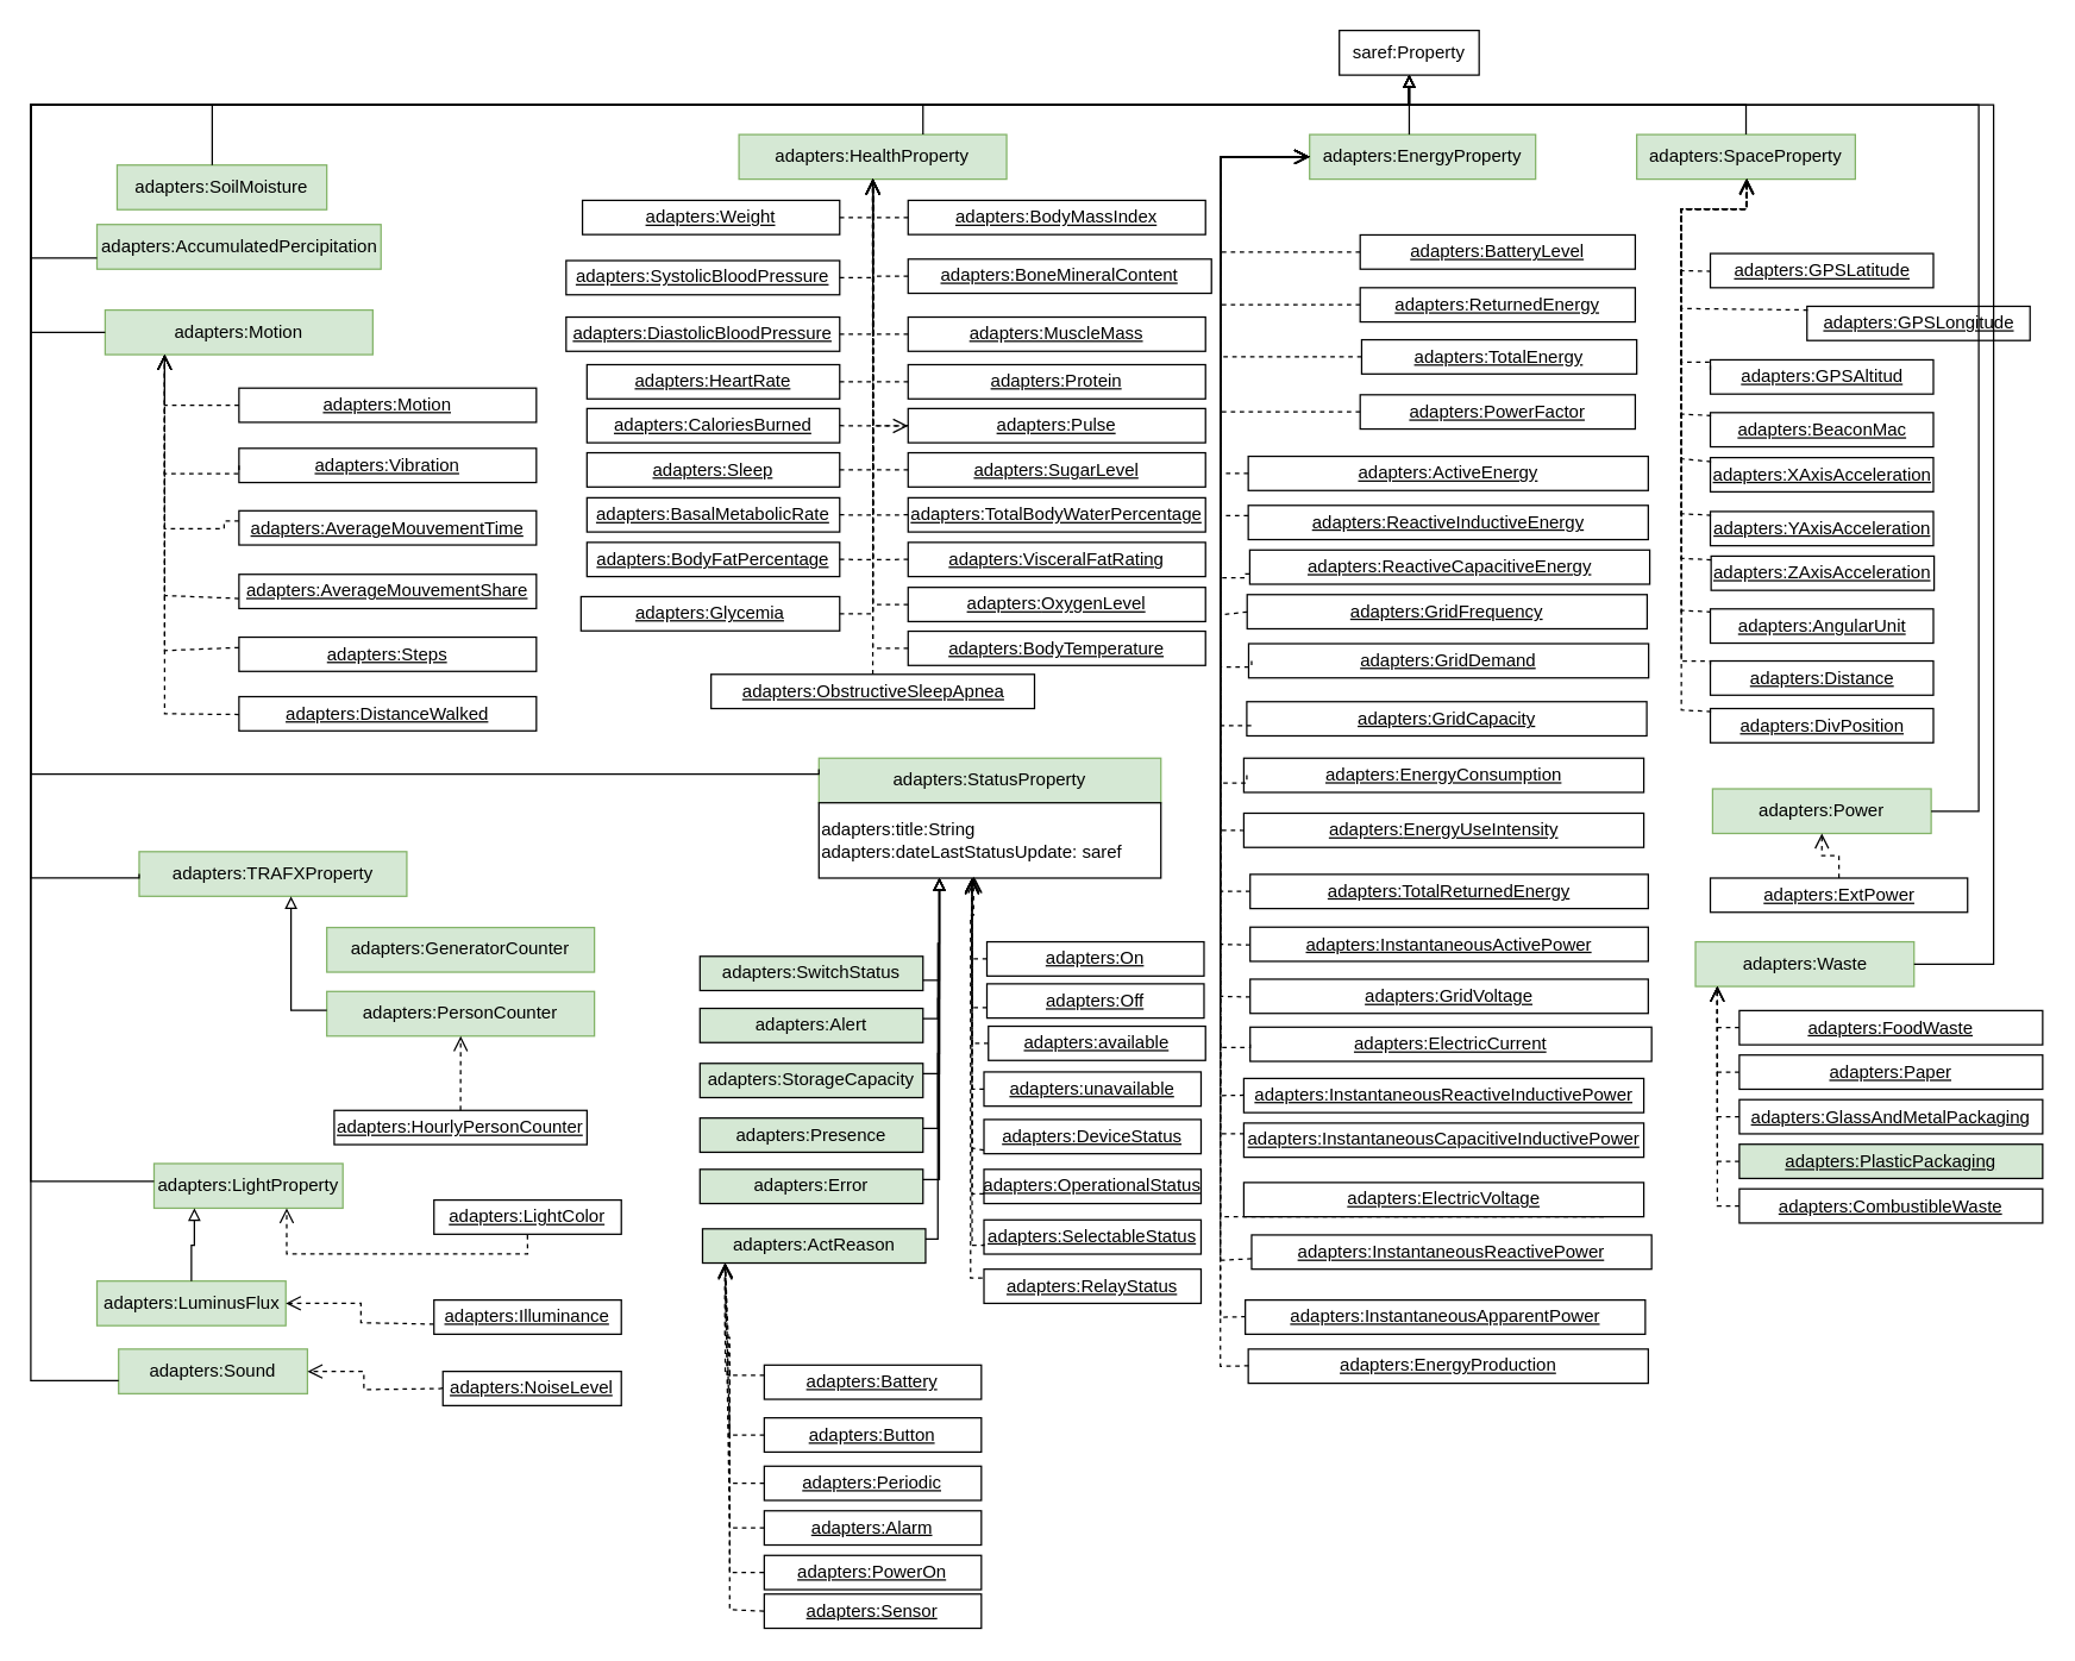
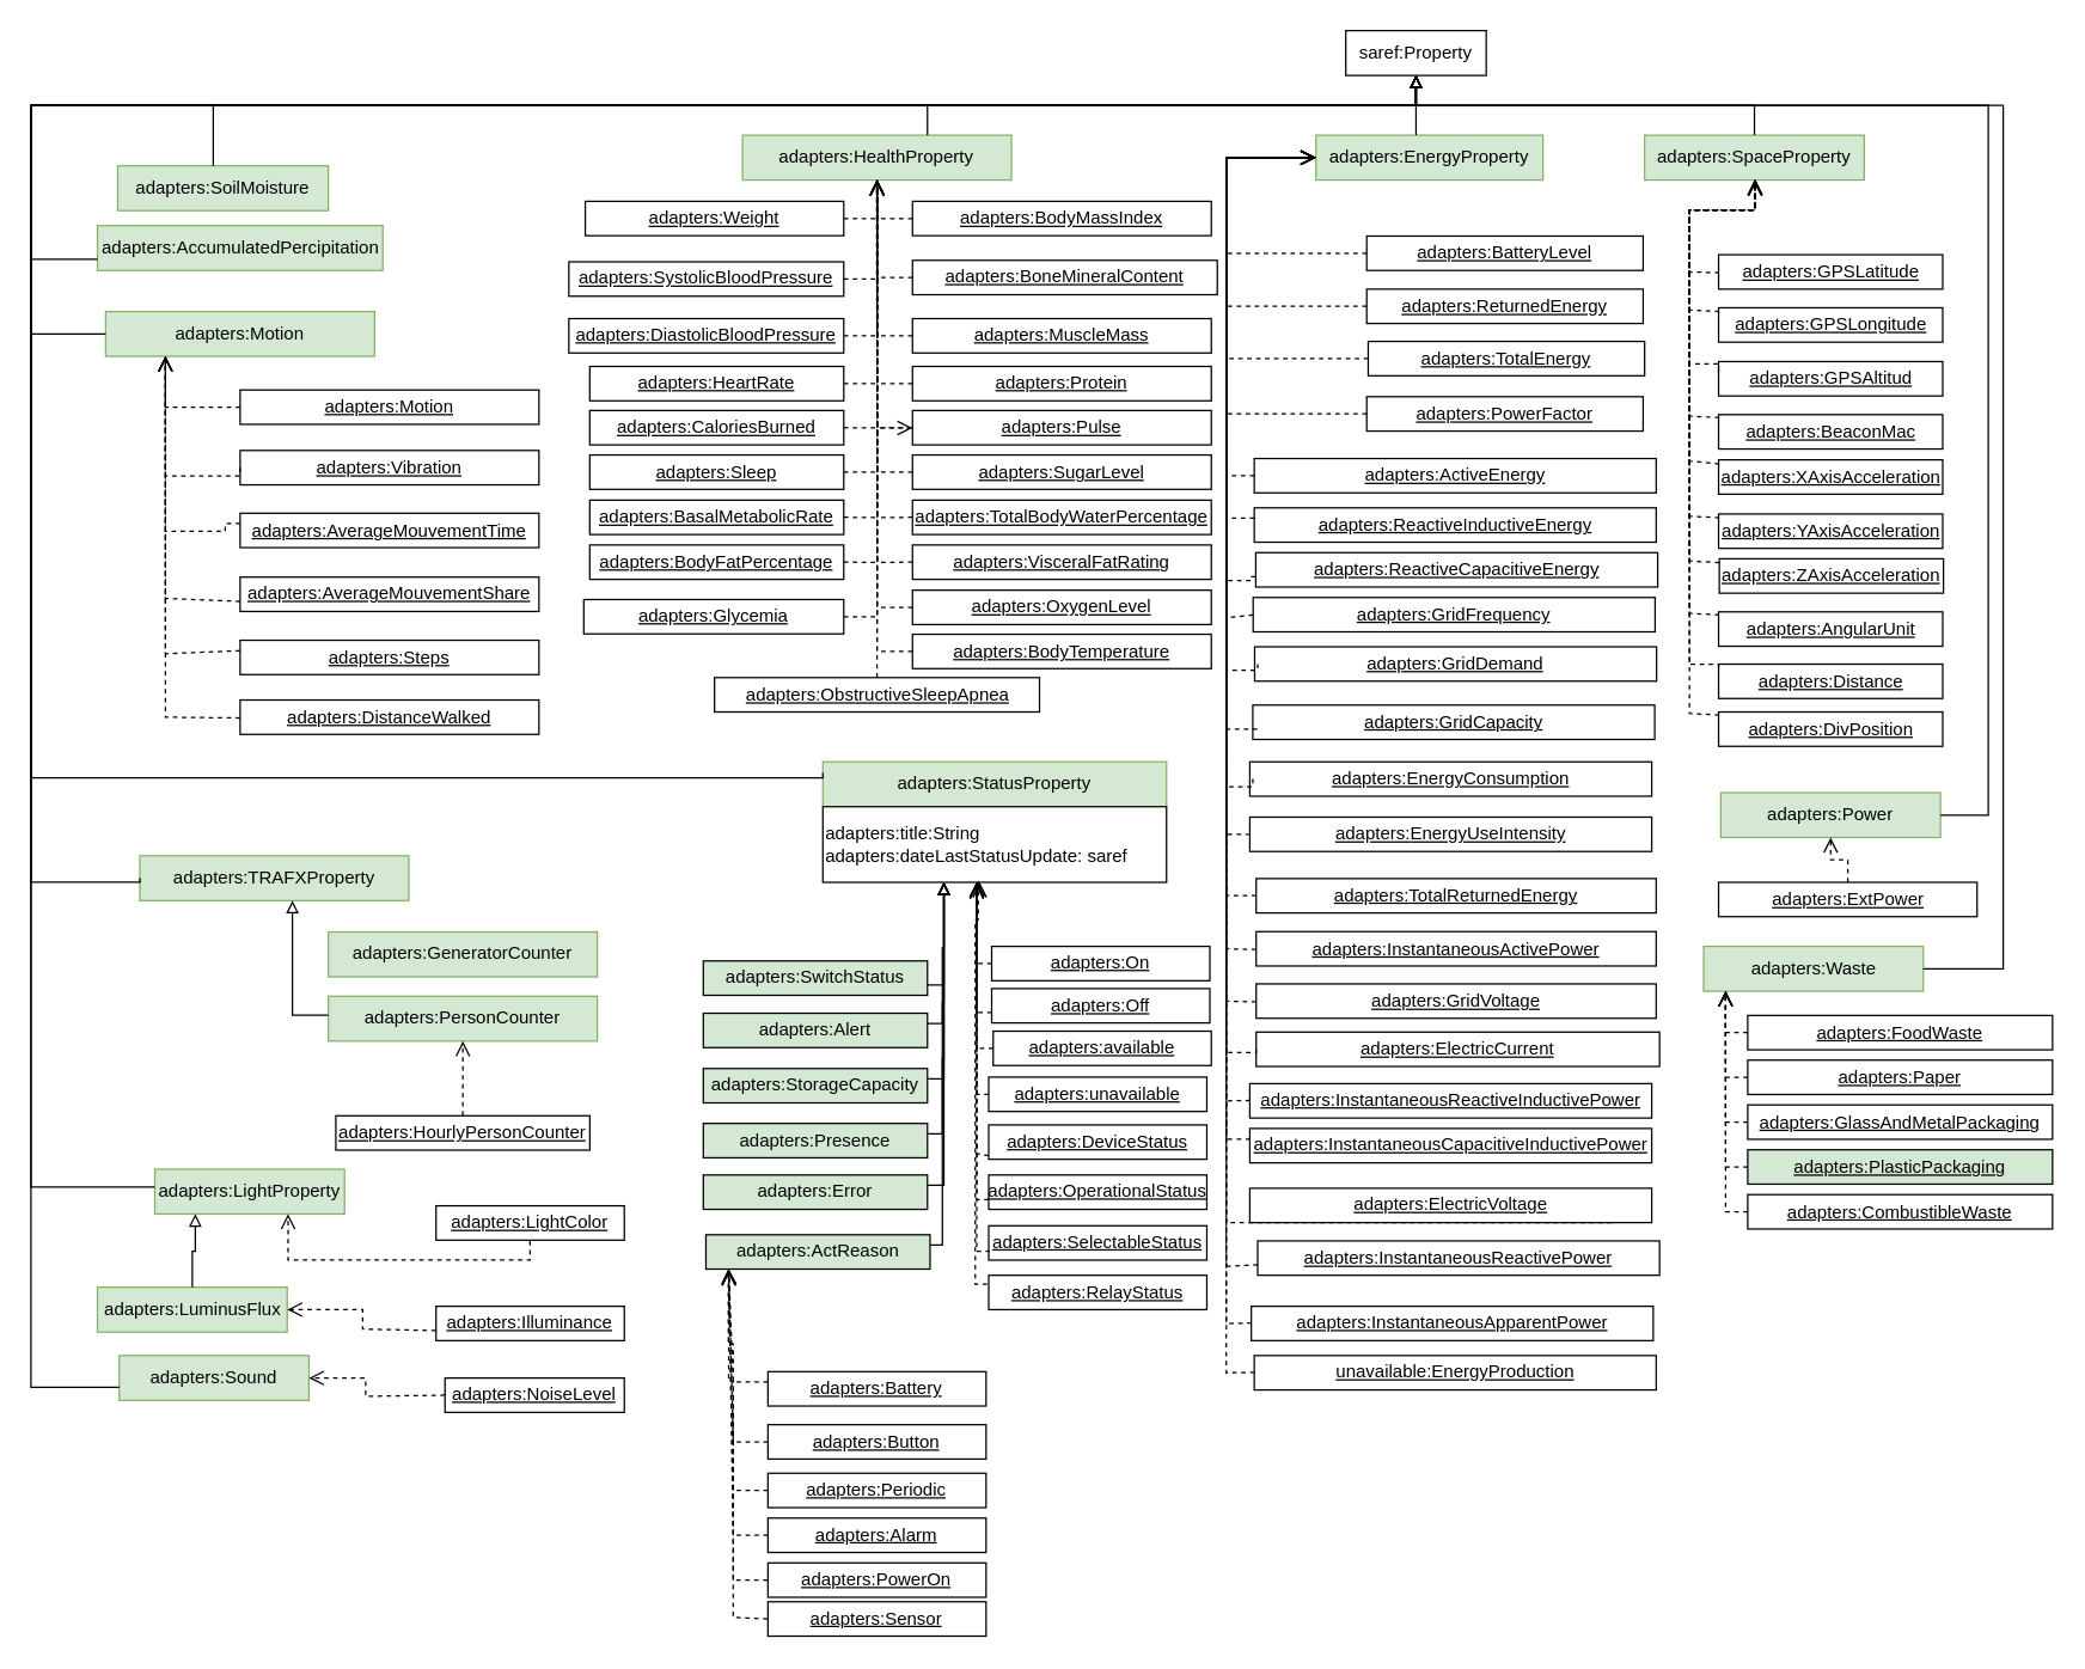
- <mxCell id="10" value="&lt;u&gt;adapters:GPSLongitude&lt;/u&gt;" style="rounded=0;whiteSpace=wrap;html=1;snapToPoint=1;points=[[0.1,0],[0.2,0],[0.3,0],[0.4,0],[0.5,0],[0.6,0],[0.7,0],[0.8,0],[0.9,0],[0,0.1],[0,0.3],[0,0.5],[0,0.7],[0,0.9],[0.1,1],[0.2,1],[0.3,1],[0.4,1],[0.5,1],[0.6,1],[0.7,1],[0.8,1],[0.9,1],[1,0.1],[1,0.3],[1,0.5],[1,0.7],[1,0.9]];" parent="1" vertex="1"><mxGeometry x="1214.5" y="205.5" width="150" height="23" as="geometry" /></mxCell>
+ <mxCell id="10" value="&lt;u&gt;adapters:GPSLongitude&lt;/u&gt;" style="rounded=0;whiteSpace=wrap;html=1;snapToPoint=1;points=[[0.1,0],[0.2,0],[0.3,0],[0.4,0],[0.5,0],[0.6,0],[0.7,0],[0.8,0],[0.9,0],[0,0.1],[0,0.3],[0,0.5],[0,0.7],[0,0.9],[0.1,1],[0.2,1],[0.3,1],[0.4,1],[0.5,1],[0.6,1],[0.7,1],[0.8,1],[0.9,1],[1,0.1],[1,0.3],[1,0.5],[1,0.7],[1,0.9]];" parent="1" vertex="1"><mxGeometry x="1149.5" y="205.5" width="150" height="23" as="geometry" /></mxCell>
- <mxCell id="66" value="&lt;u&gt;adapters:EnergyProduction&lt;/u&gt;" style="rounded=0;whiteSpace=wrap;html=1;snapToPoint=1;points=[[0.1,0],[0.2,0],[0.3,0],[0.4,0],[0.5,0],[0.6,0],[0.7,0],[0.8,0],[0.9,0],[0,0.1],[0,0.3],[0,0.5],[0,0.7],[0,0.9],[0.1,1],[0.2,1],[0.3,1],[0.4,1],[0.5,1],[0.6,1],[0.7,1],[0.8,1],[0.9,1],[1,0.1],[1,0.3],[1,0.5],[1,0.7],[1,0.9]];" parent="1" vertex="1"><mxGeometry x="838.75" y="906.75" width="269" height="23" as="geometry" /></mxCell>
+ <mxCell id="66" value="&lt;u&gt;unavailable:EnergyProduction&lt;/u&gt;" style="rounded=0;whiteSpace=wrap;html=1;snapToPoint=1;points=[[0.1,0],[0.2,0],[0.3,0],[0.4,0],[0.5,0],[0.6,0],[0.7,0],[0.8,0],[0.9,0],[0,0.1],[0,0.3],[0,0.5],[0,0.7],[0,0.9],[0.1,1],[0.2,1],[0.3,1],[0.4,1],[0.5,1],[0.6,1],[0.7,1],[0.8,1],[0.9,1],[1,0.1],[1,0.3],[1,0.5],[1,0.7],[1,0.9]];" parent="1" vertex="1"><mxGeometry x="838.75" y="906.75" width="269" height="23" as="geometry" /></mxCell>
